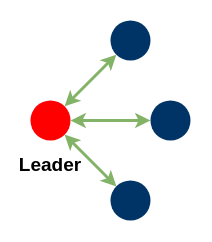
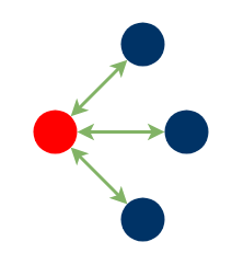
- <mxCell id="9" value="&lt;font size=&quot;1&quot;&gt;&lt;b style=&quot;font-size: 19px&quot;&gt;Leader&lt;/b&gt;&lt;/font&gt;" style="text;html=1;strokeColor=none;fillColor=none;align=center;verticalAlign=middle;whiteSpace=wrap;rounded=0;" vertex="1" parent="1"><mxGeometry x="20" y="150" width="60" height="30" as="geometry" /></mxCell>
